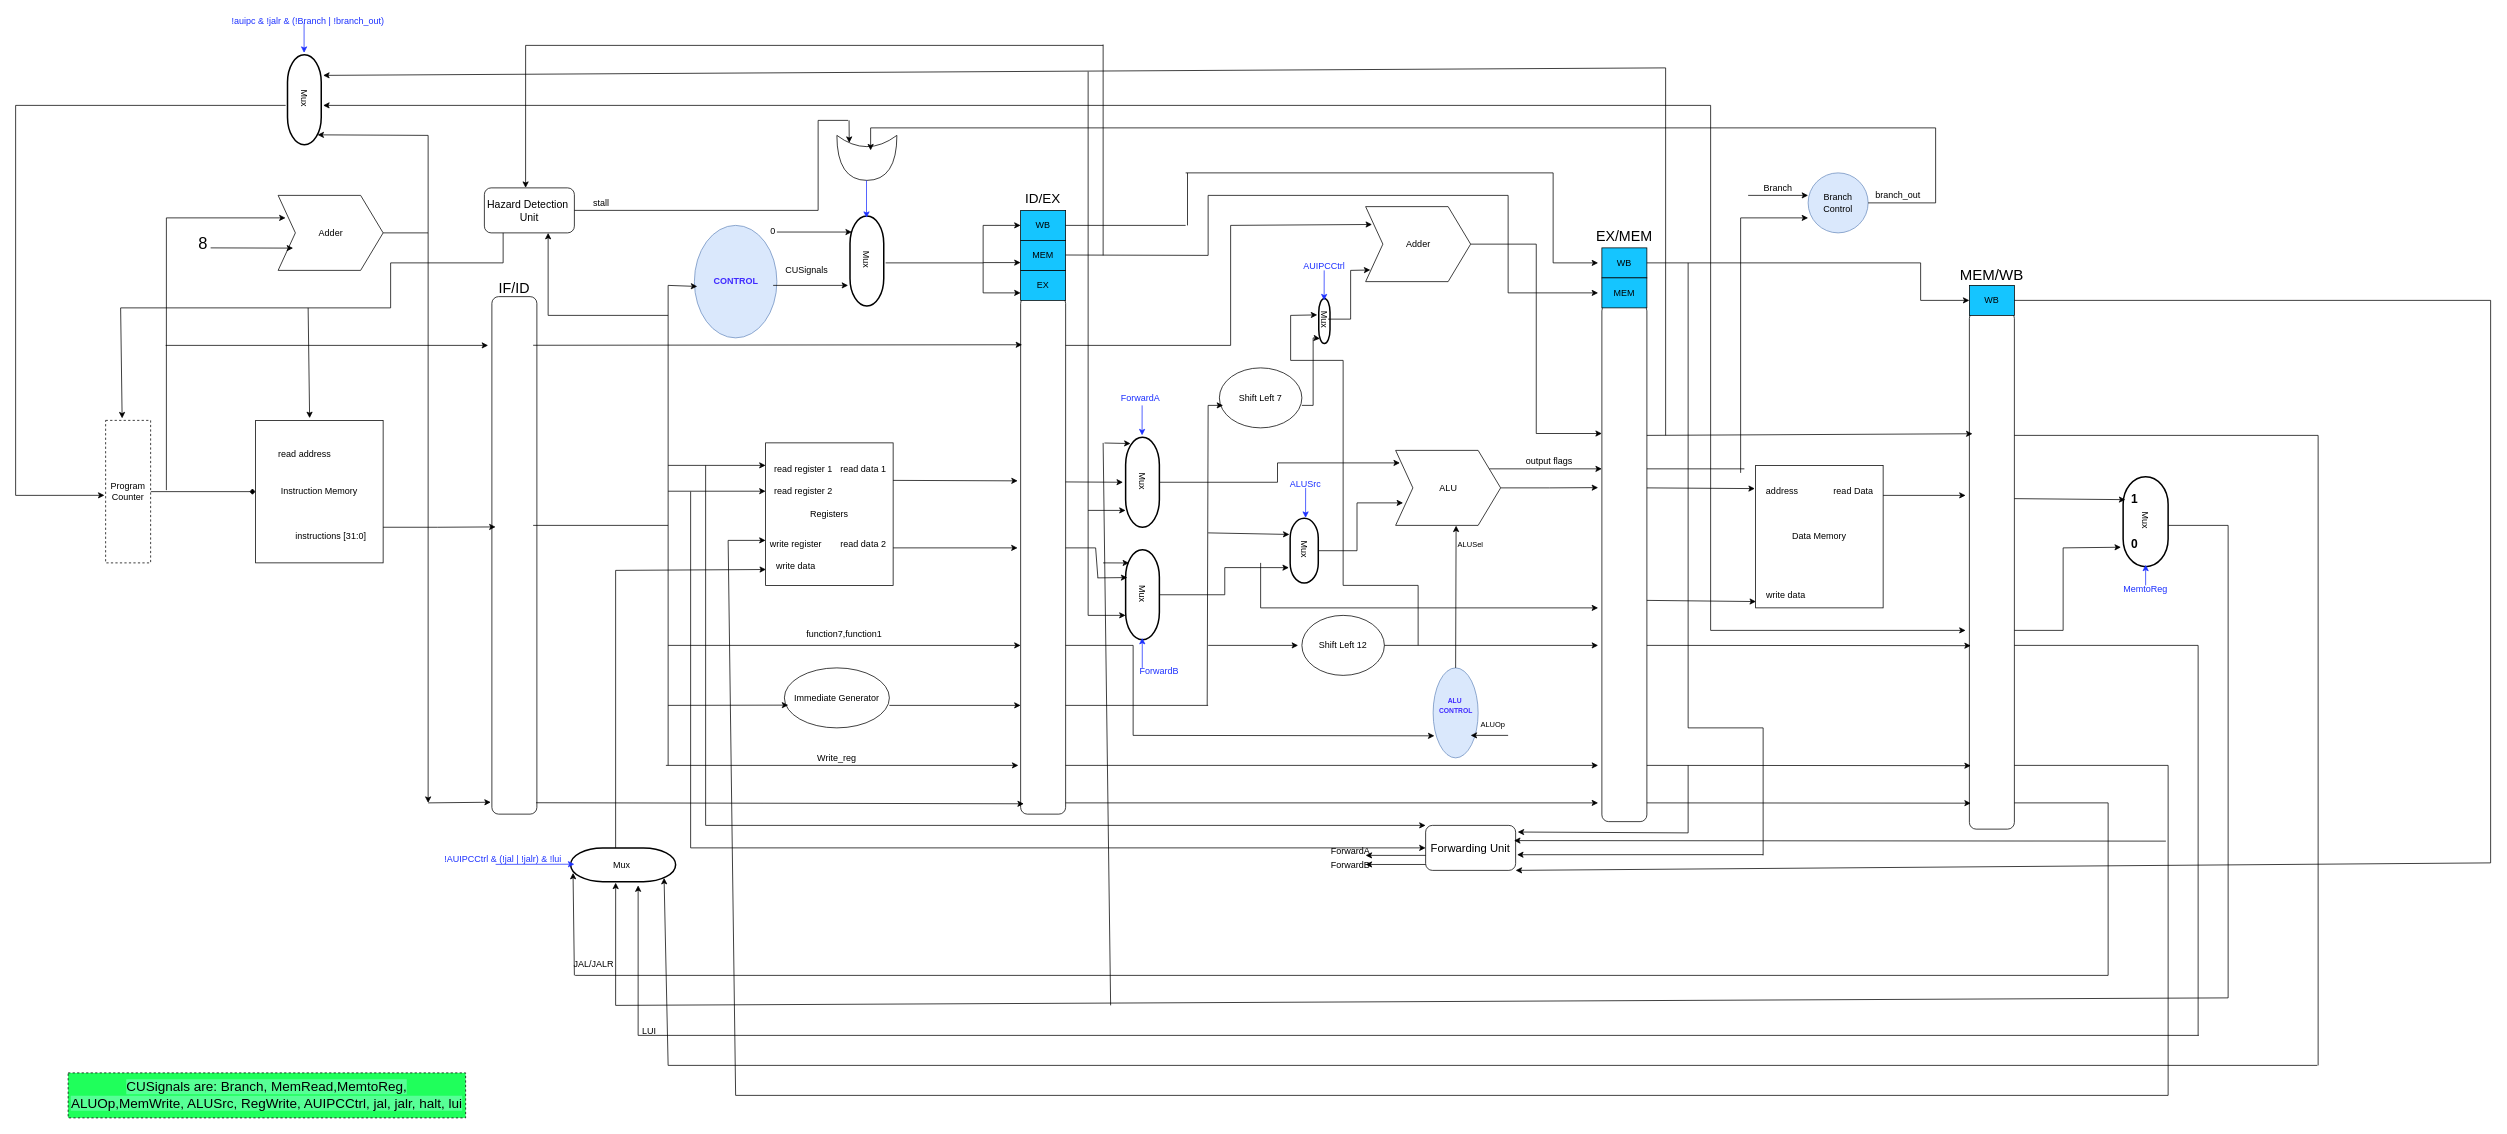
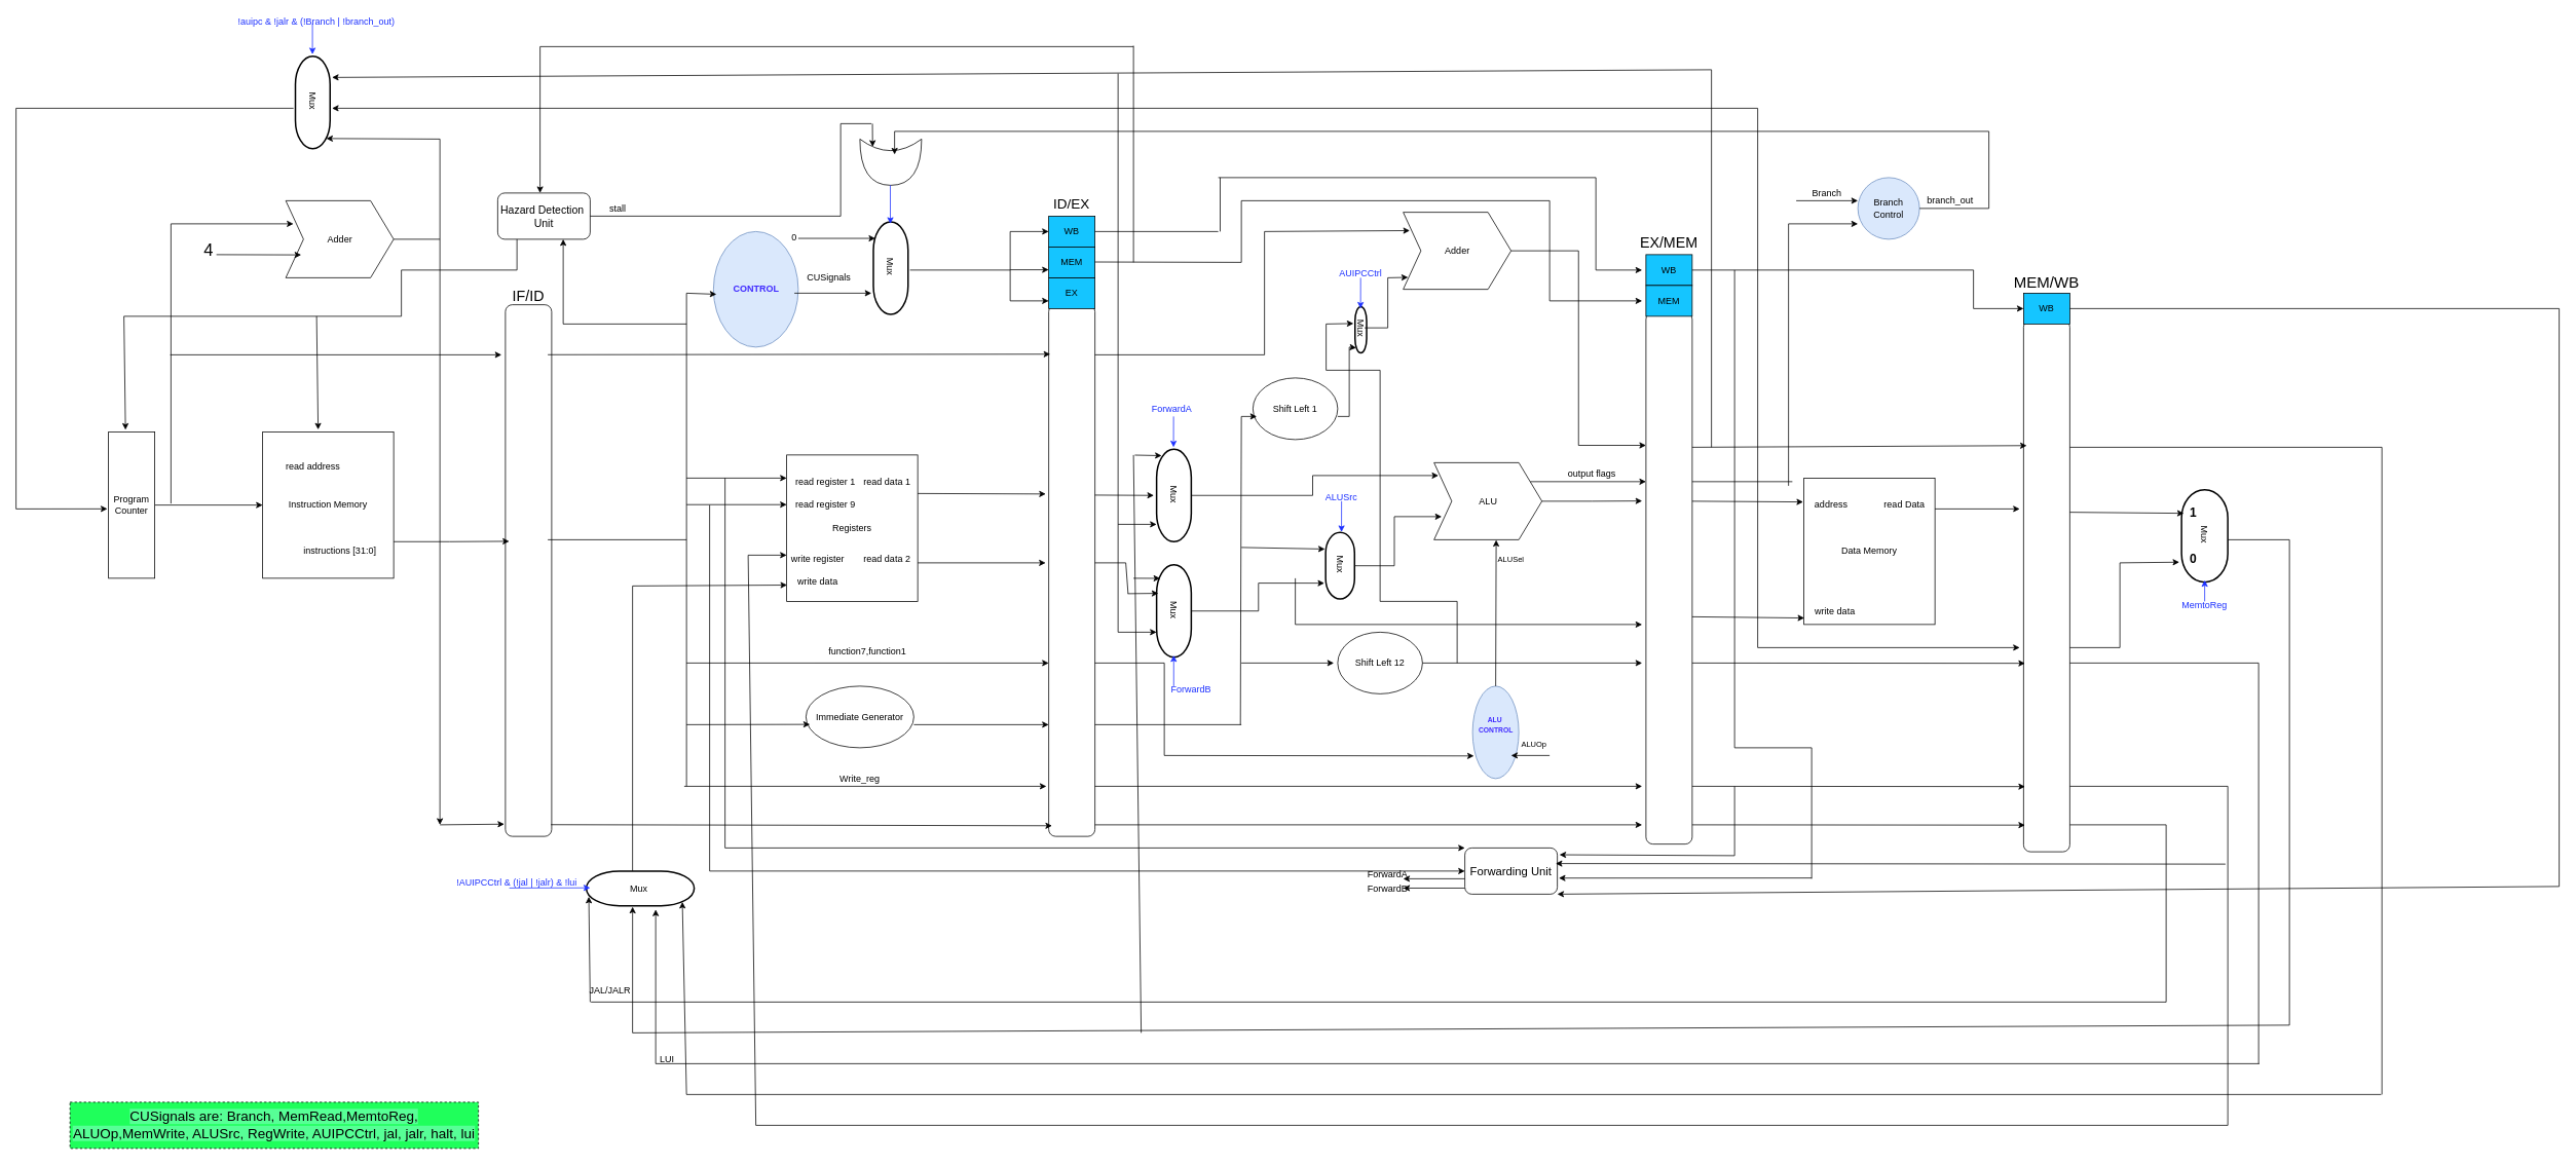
- <mxCell id="13" value="&lt;font style=&quot;font-size: 22px;&quot;&gt;8&lt;/font&gt;" style="text;html=1;align=center;verticalAlign=middle;whiteSpace=wrap;rounded=0;" parent="1" vertex="1"><mxGeometry x="240" y="310" width="60" height="30" as="geometry" /></mxCell>
+ <mxCell id="13" value="&lt;font style=&quot;font-size: 22px;&quot;&gt;4&lt;/font&gt;" style="text;html=1;align=center;verticalAlign=middle;whiteSpace=wrap;rounded=0;" parent="1" vertex="1"><mxGeometry x="240" y="310" width="60" height="30" as="geometry" /></mxCell>
- <mxCell id="50" value="Shift Left 7" style="ellipse;whiteSpace=wrap;html=1;" parent="1" vertex="1"><mxGeometry x="1625" y="490" width="110" height="80" as="geometry" /></mxCell>
+ <mxCell id="50" value="Shift Left 1" style="ellipse;whiteSpace=wrap;html=1;" parent="1" vertex="1"><mxGeometry x="1625" y="490" width="110" height="80" as="geometry" /></mxCell>
- <mxCell id="3" value="Program Counter" style="rounded=0;whiteSpace=wrap;html=1;dashed=1;" parent="1" vertex="1"><mxGeometry x="140" y="560" width="60" height="190" as="geometry" /></mxCell>
+ <mxCell id="3" value="Program Counter" style="rounded=0;whiteSpace=wrap;html=1;" parent="1" vertex="1"><mxGeometry x="140" y="560" width="60" height="190" as="geometry" /></mxCell>
- <mxCell id="2" style="edgeStyle=orthogonalEdgeStyle;rounded=0;orthogonalLoop=1;jettySize=auto;html=1;exitX=1;exitY=0.5;exitDx=0;exitDy=0;entryX=0;entryY=0.5;entryDx=0;entryDy=0;endArrow=diamond;" parent="1" source="3" target="6" edge="1"><mxGeometry relative="1" as="geometry" /></mxCell>
+ <mxCell id="2" style="edgeStyle=orthogonalEdgeStyle;rounded=0;orthogonalLoop=1;jettySize=auto;html=1;exitX=1;exitY=0.5;exitDx=0;exitDy=0;entryX=0;entryY=0.5;entryDx=0;entryDy=0;" parent="1" source="3" target="6" edge="1"><mxGeometry relative="1" as="geometry" /></mxCell>
- <mxCell id="20" value="read register 2" style="text;html=1;align=center;verticalAlign=middle;resizable=0;points=[];autosize=1;strokeColor=none;fillColor=none;" parent="1" vertex="1"><mxGeometry x="1020" y="640" width="100" height="30" as="geometry" /></mxCell>
+ <mxCell id="20" value="read register 9" style="text;html=1;align=center;verticalAlign=middle;resizable=0;points=[];autosize=1;strokeColor=none;fillColor=none;" parent="1" vertex="1"><mxGeometry x="1020" y="640" width="100" height="30" as="geometry" /></mxCell>
